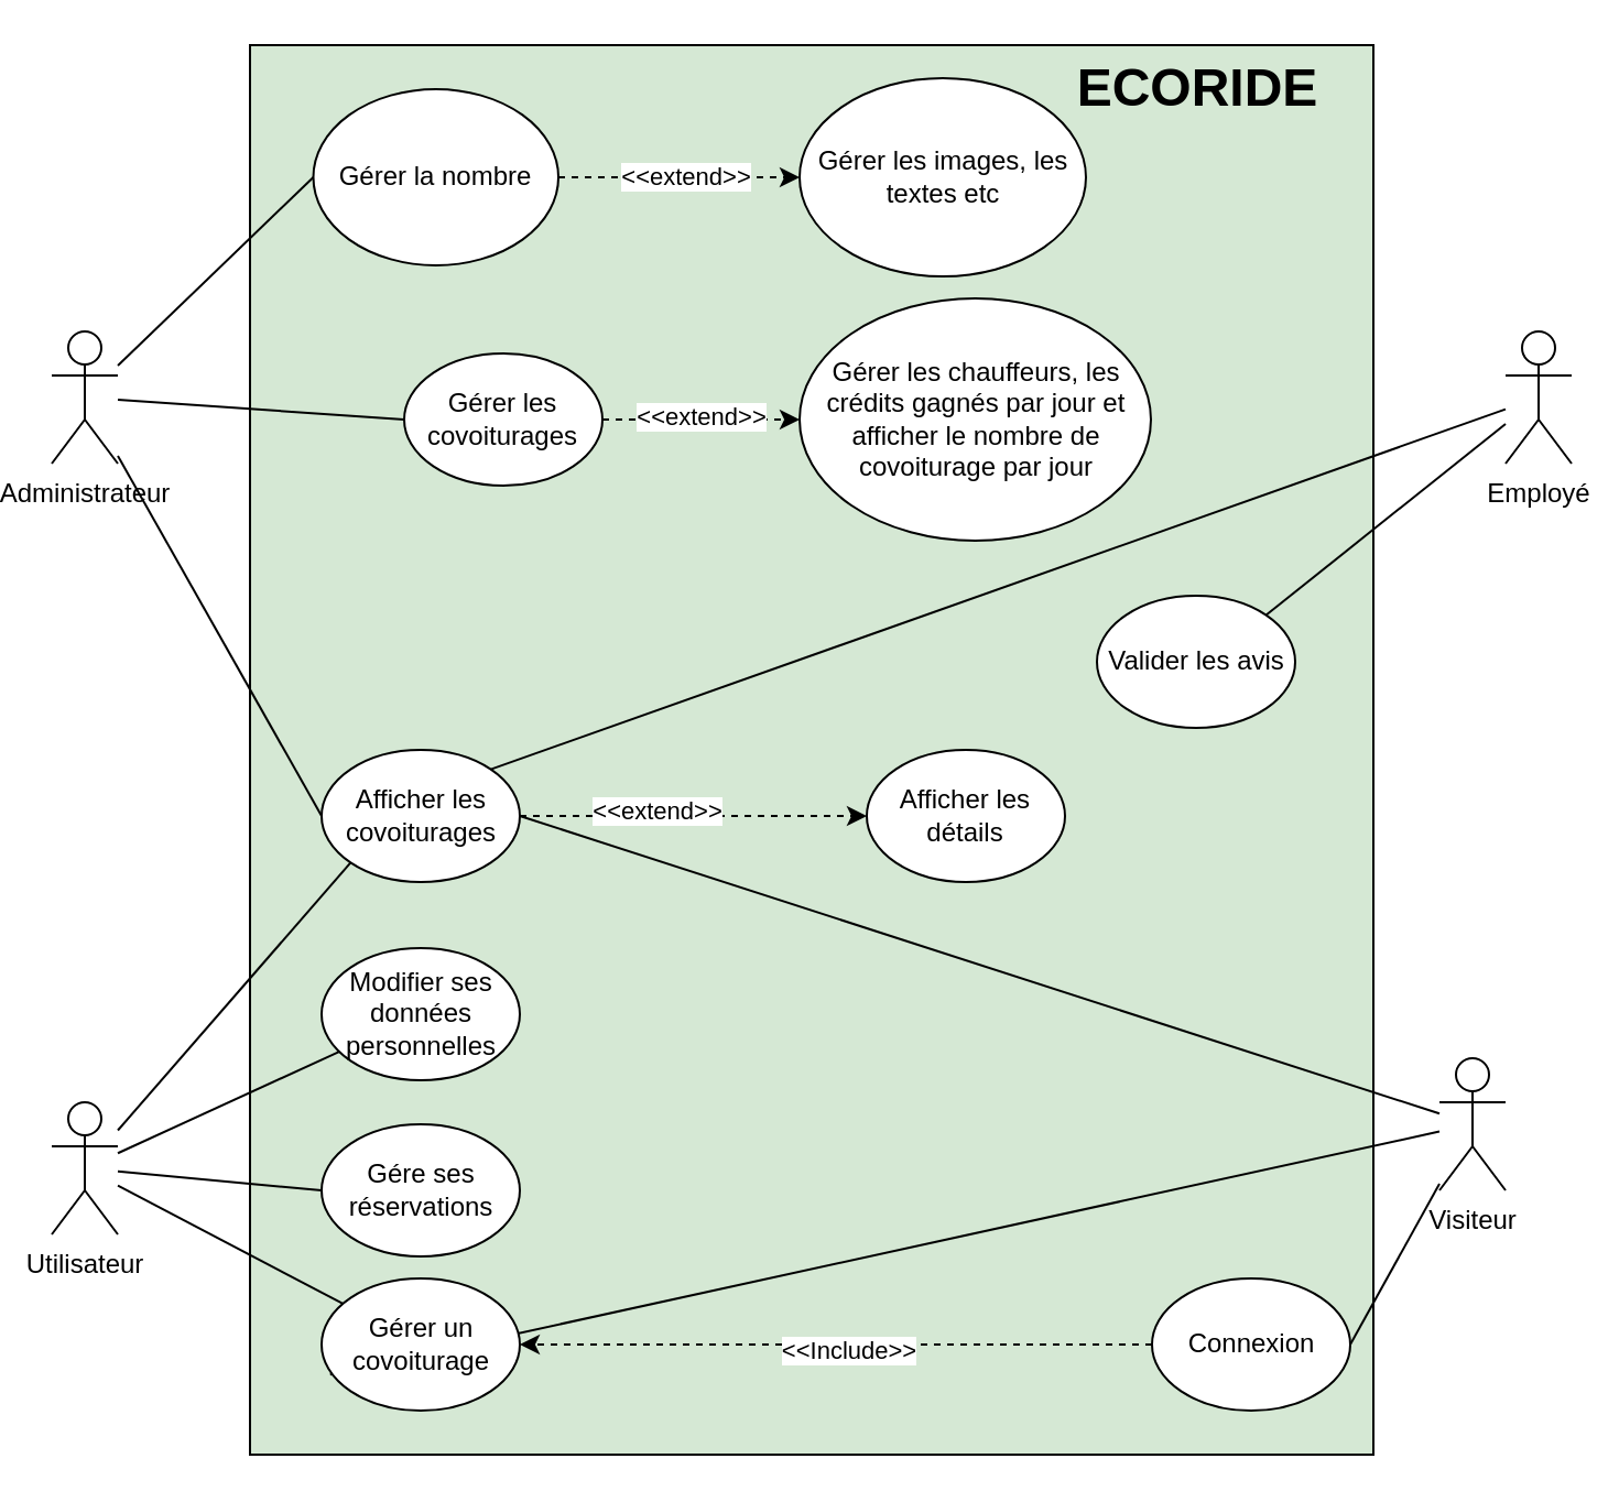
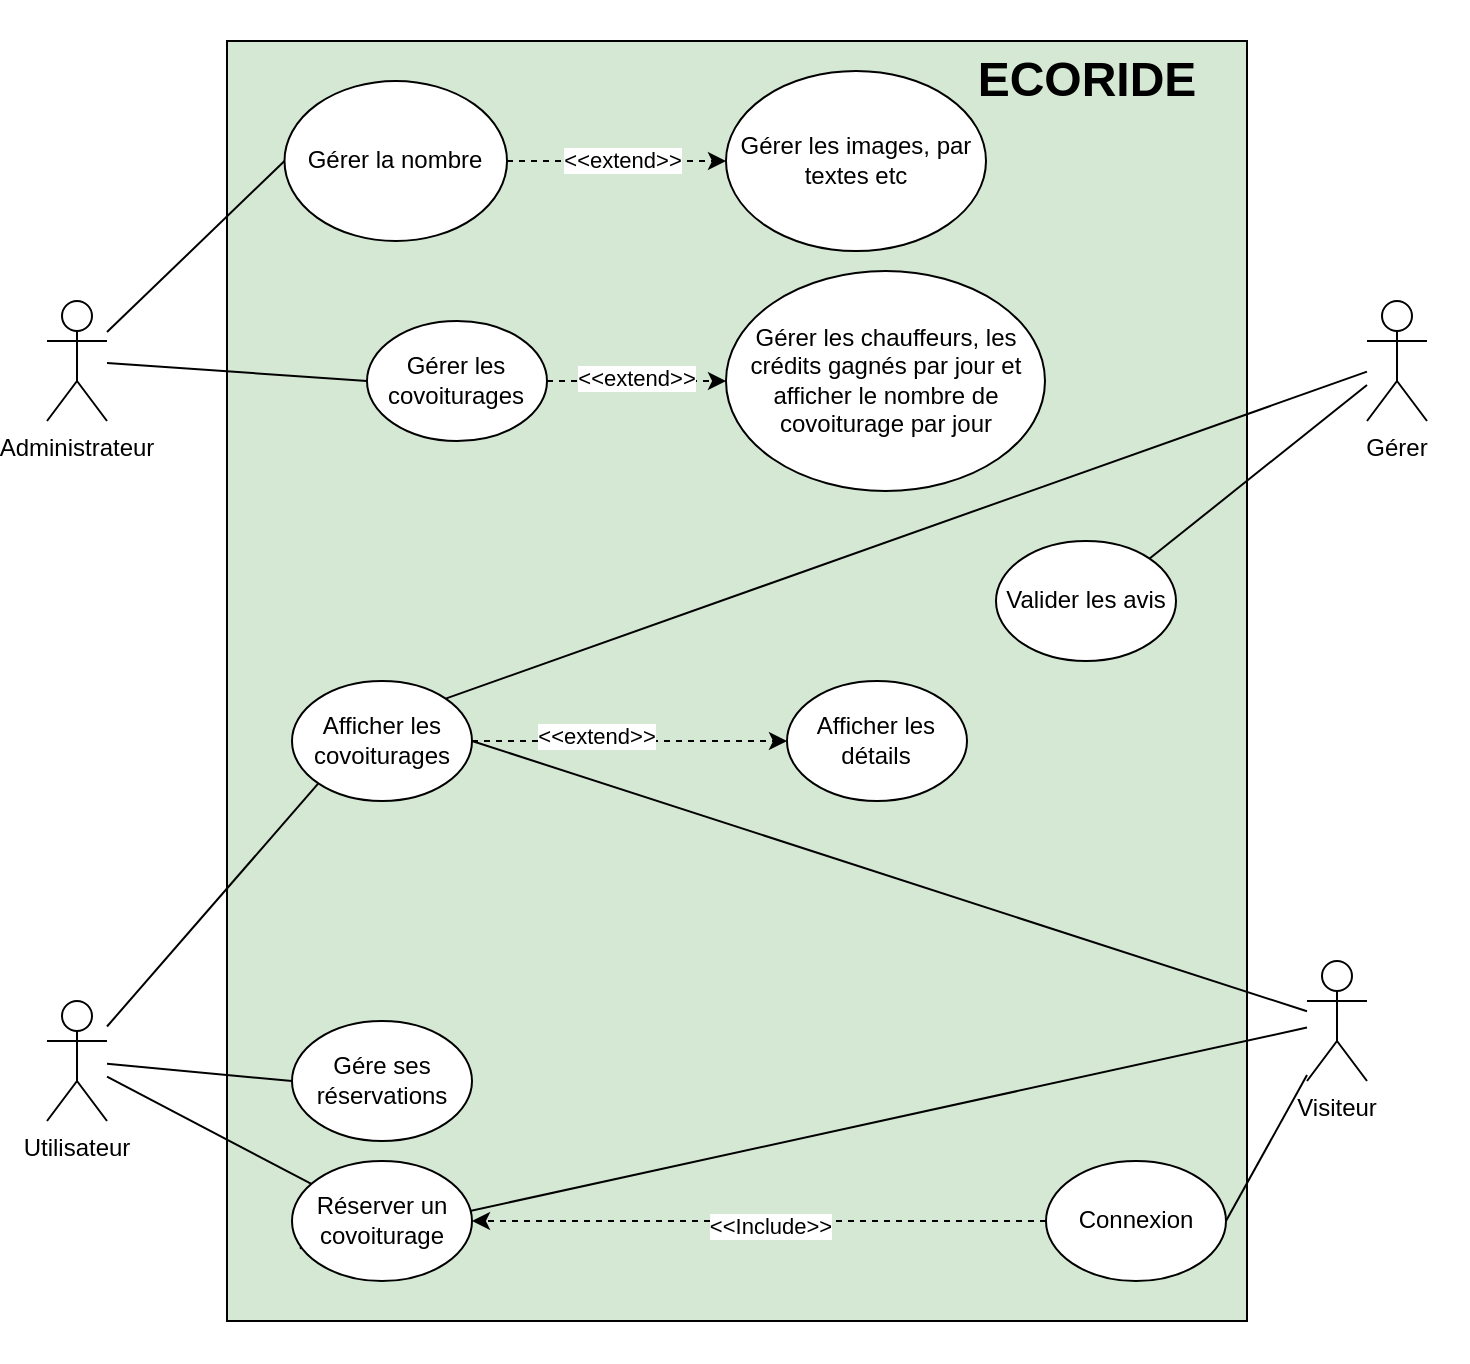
- <mxCell id="35" value="Gérer les images, les textes etc" style="ellipse;whiteSpace=wrap;html=1;" vertex="1" parent="1"><mxGeometry x="359.5" y="35" width="130" height="90" as="geometry" /></mxCell>
+ <mxCell id="35" value="Gérer les images, par textes etc" style="ellipse;whiteSpace=wrap;html=1;" vertex="1" parent="1"><mxGeometry x="359.5" y="35" width="130" height="90" as="geometry" /></mxCell>
- <mxCell id="33" value="Employé" style="shape=umlActor;verticalLabelPosition=bottom;verticalAlign=top;html=1;outlineConnect=0;" vertex="1" parent="1"><mxGeometry x="680" y="150" width="30" height="60" as="geometry" /></mxCell>
+ <mxCell id="33" value="Gérer" style="shape=umlActor;verticalLabelPosition=bottom;verticalAlign=top;html=1;outlineConnect=0;" vertex="1" parent="1"><mxGeometry x="680" y="150" width="30" height="60" as="geometry" /></mxCell>
- <mxCell id="4" style="rounded=0;orthogonalLoop=1;jettySize=auto;html=1;entryX=0;entryY=0.5;entryDx=0;entryDy=0;endArrow=none;startFill=0;" parent="1" source="7" target="22" edge="1"><mxGeometry relative="1" as="geometry" /></mxCell>
- <mxCell id="25" value="Modifier ses données personnelles" style="ellipse;whiteSpace=wrap;html=1;" parent="1" vertex="1"><mxGeometry x="142.5" y="430" width="90" height="60" as="geometry" /></mxCell>
- <mxCell id="11" style="rounded=0;orthogonalLoop=1;jettySize=auto;html=1;endArrow=none;startFill=0;" parent="1" source="12" target="25" edge="1"><mxGeometry relative="1" as="geometry" /></mxCell>
- <mxCell id="16" value="Gérer un covoiturage" style="ellipse;whiteSpace=wrap;html=1;" parent="1" vertex="1"><mxGeometry x="142.5" y="580" width="90" height="60" as="geometry" /></mxCell>
+ <mxCell id="16" value="Réserver un covoiturage" style="ellipse;whiteSpace=wrap;html=1;" parent="1" vertex="1"><mxGeometry x="142.5" y="580" width="90" height="60" as="geometry" /></mxCell>
